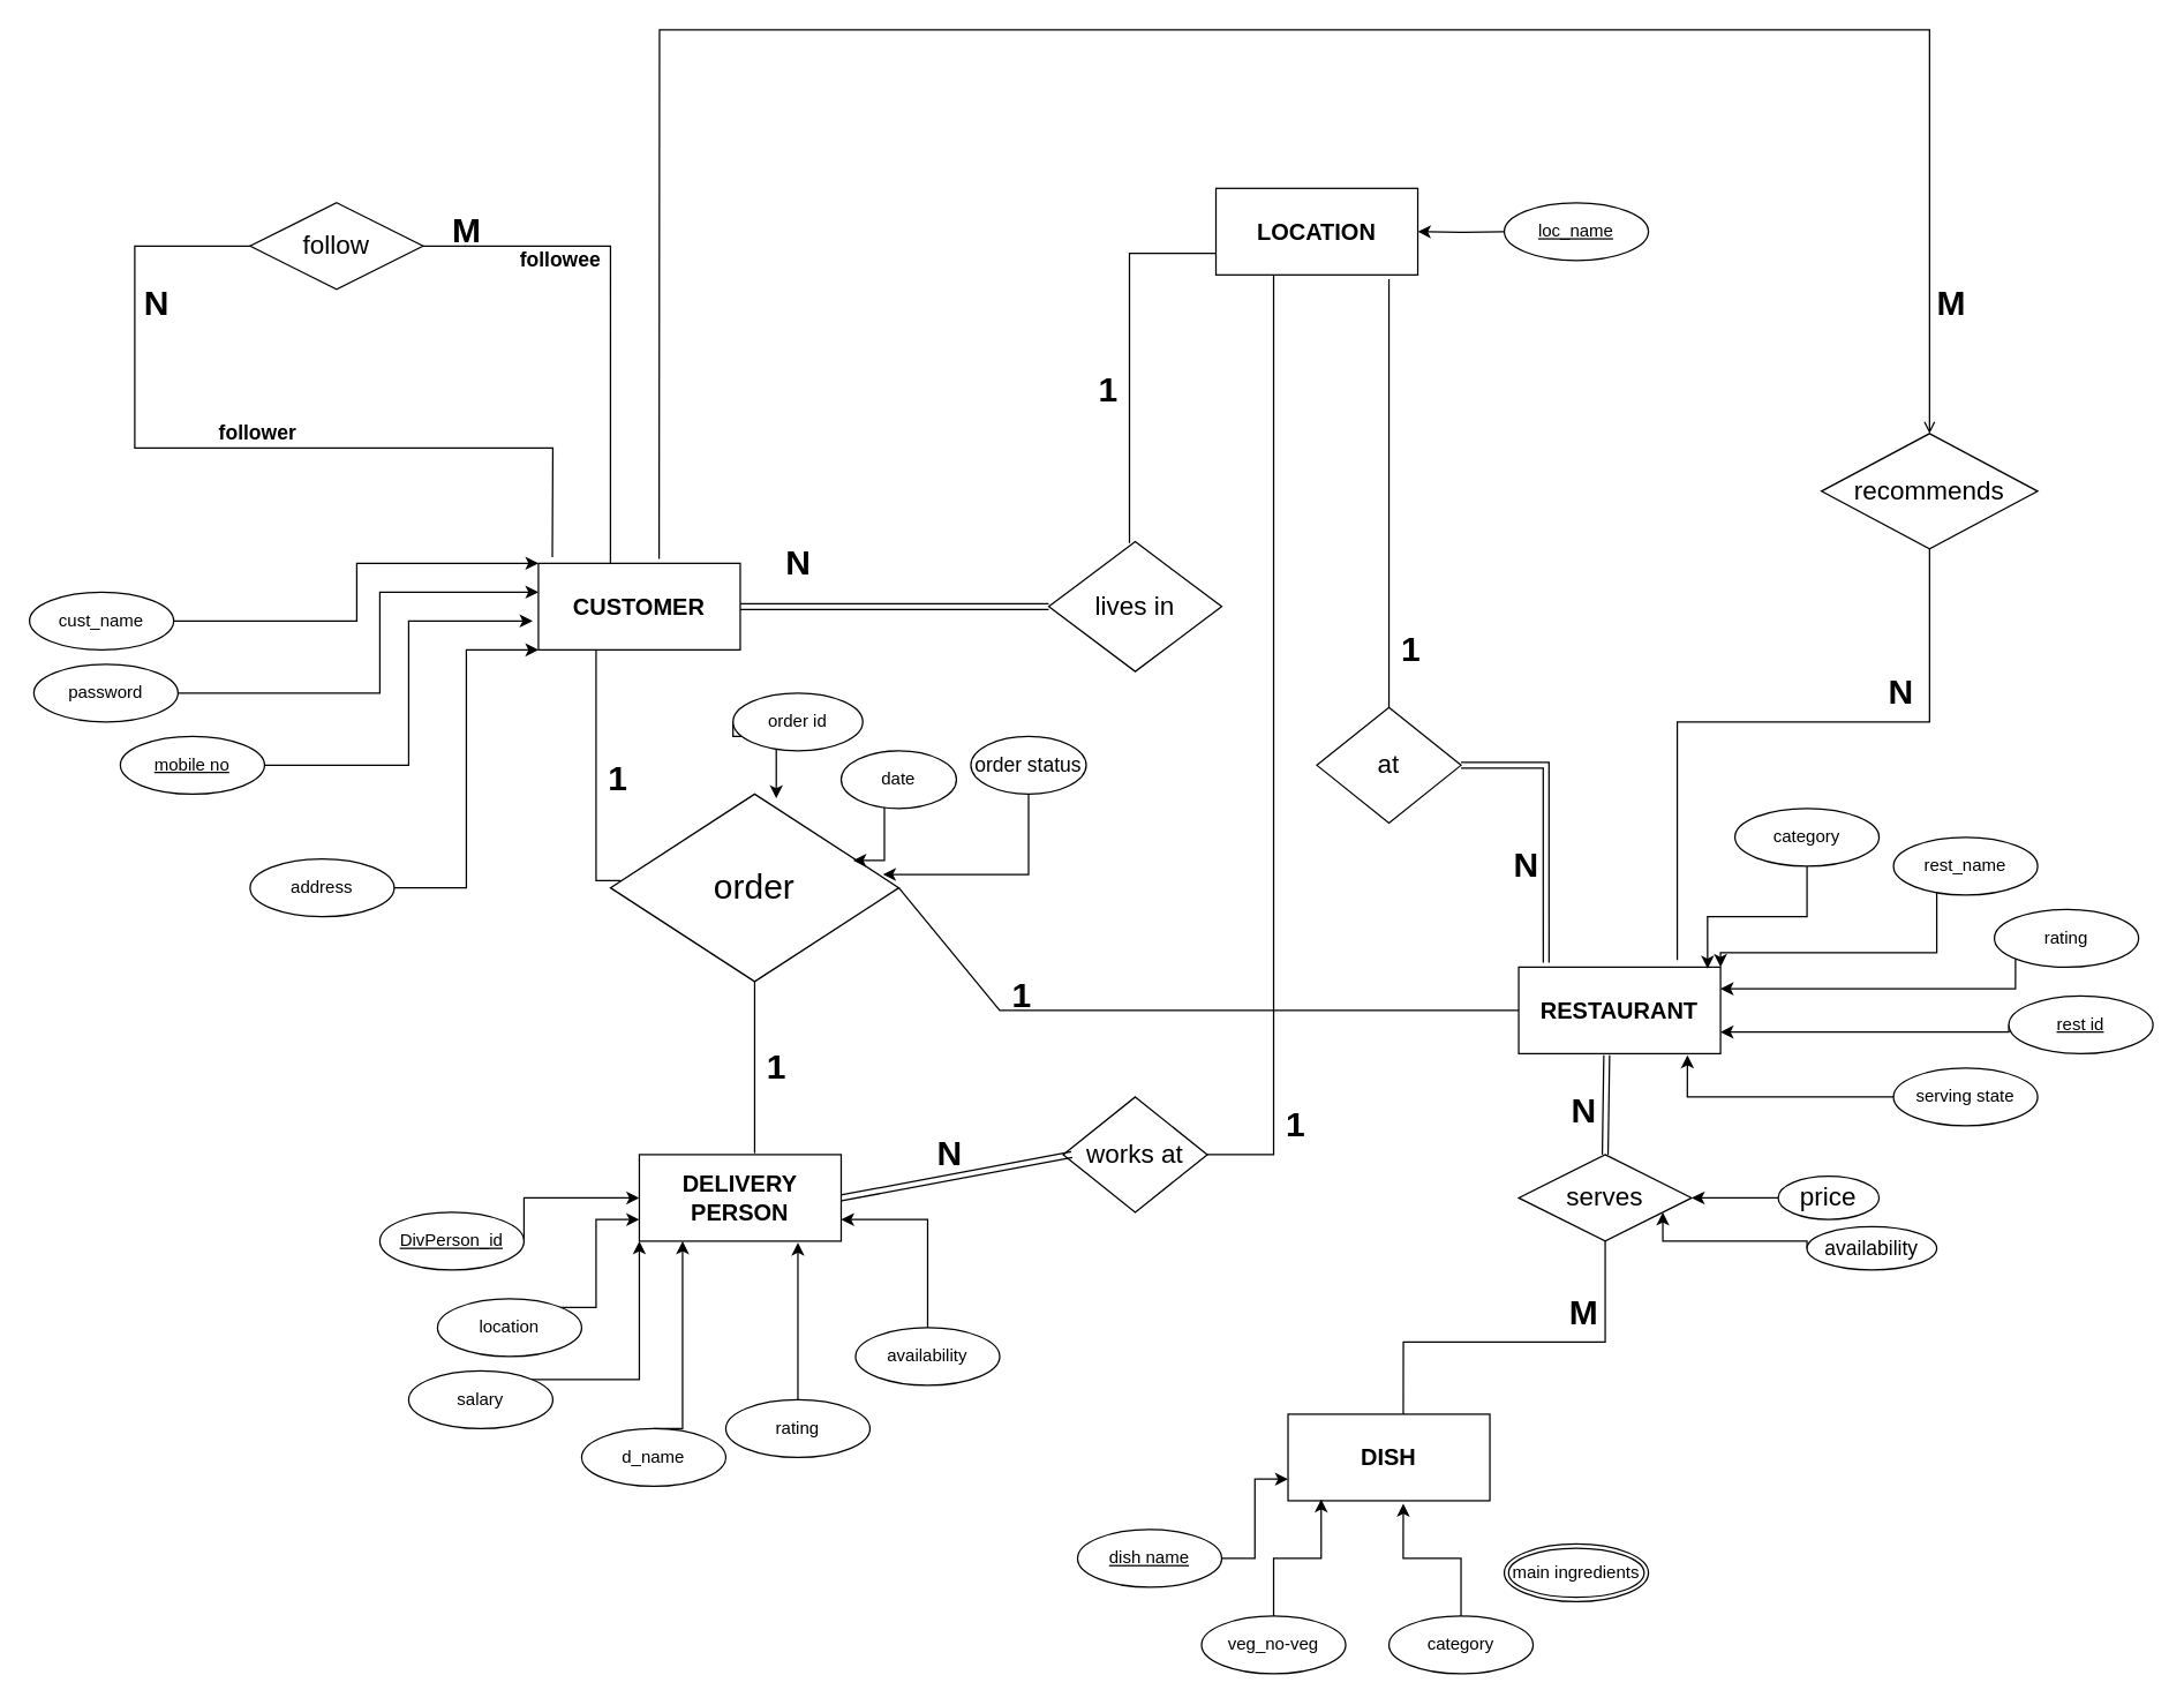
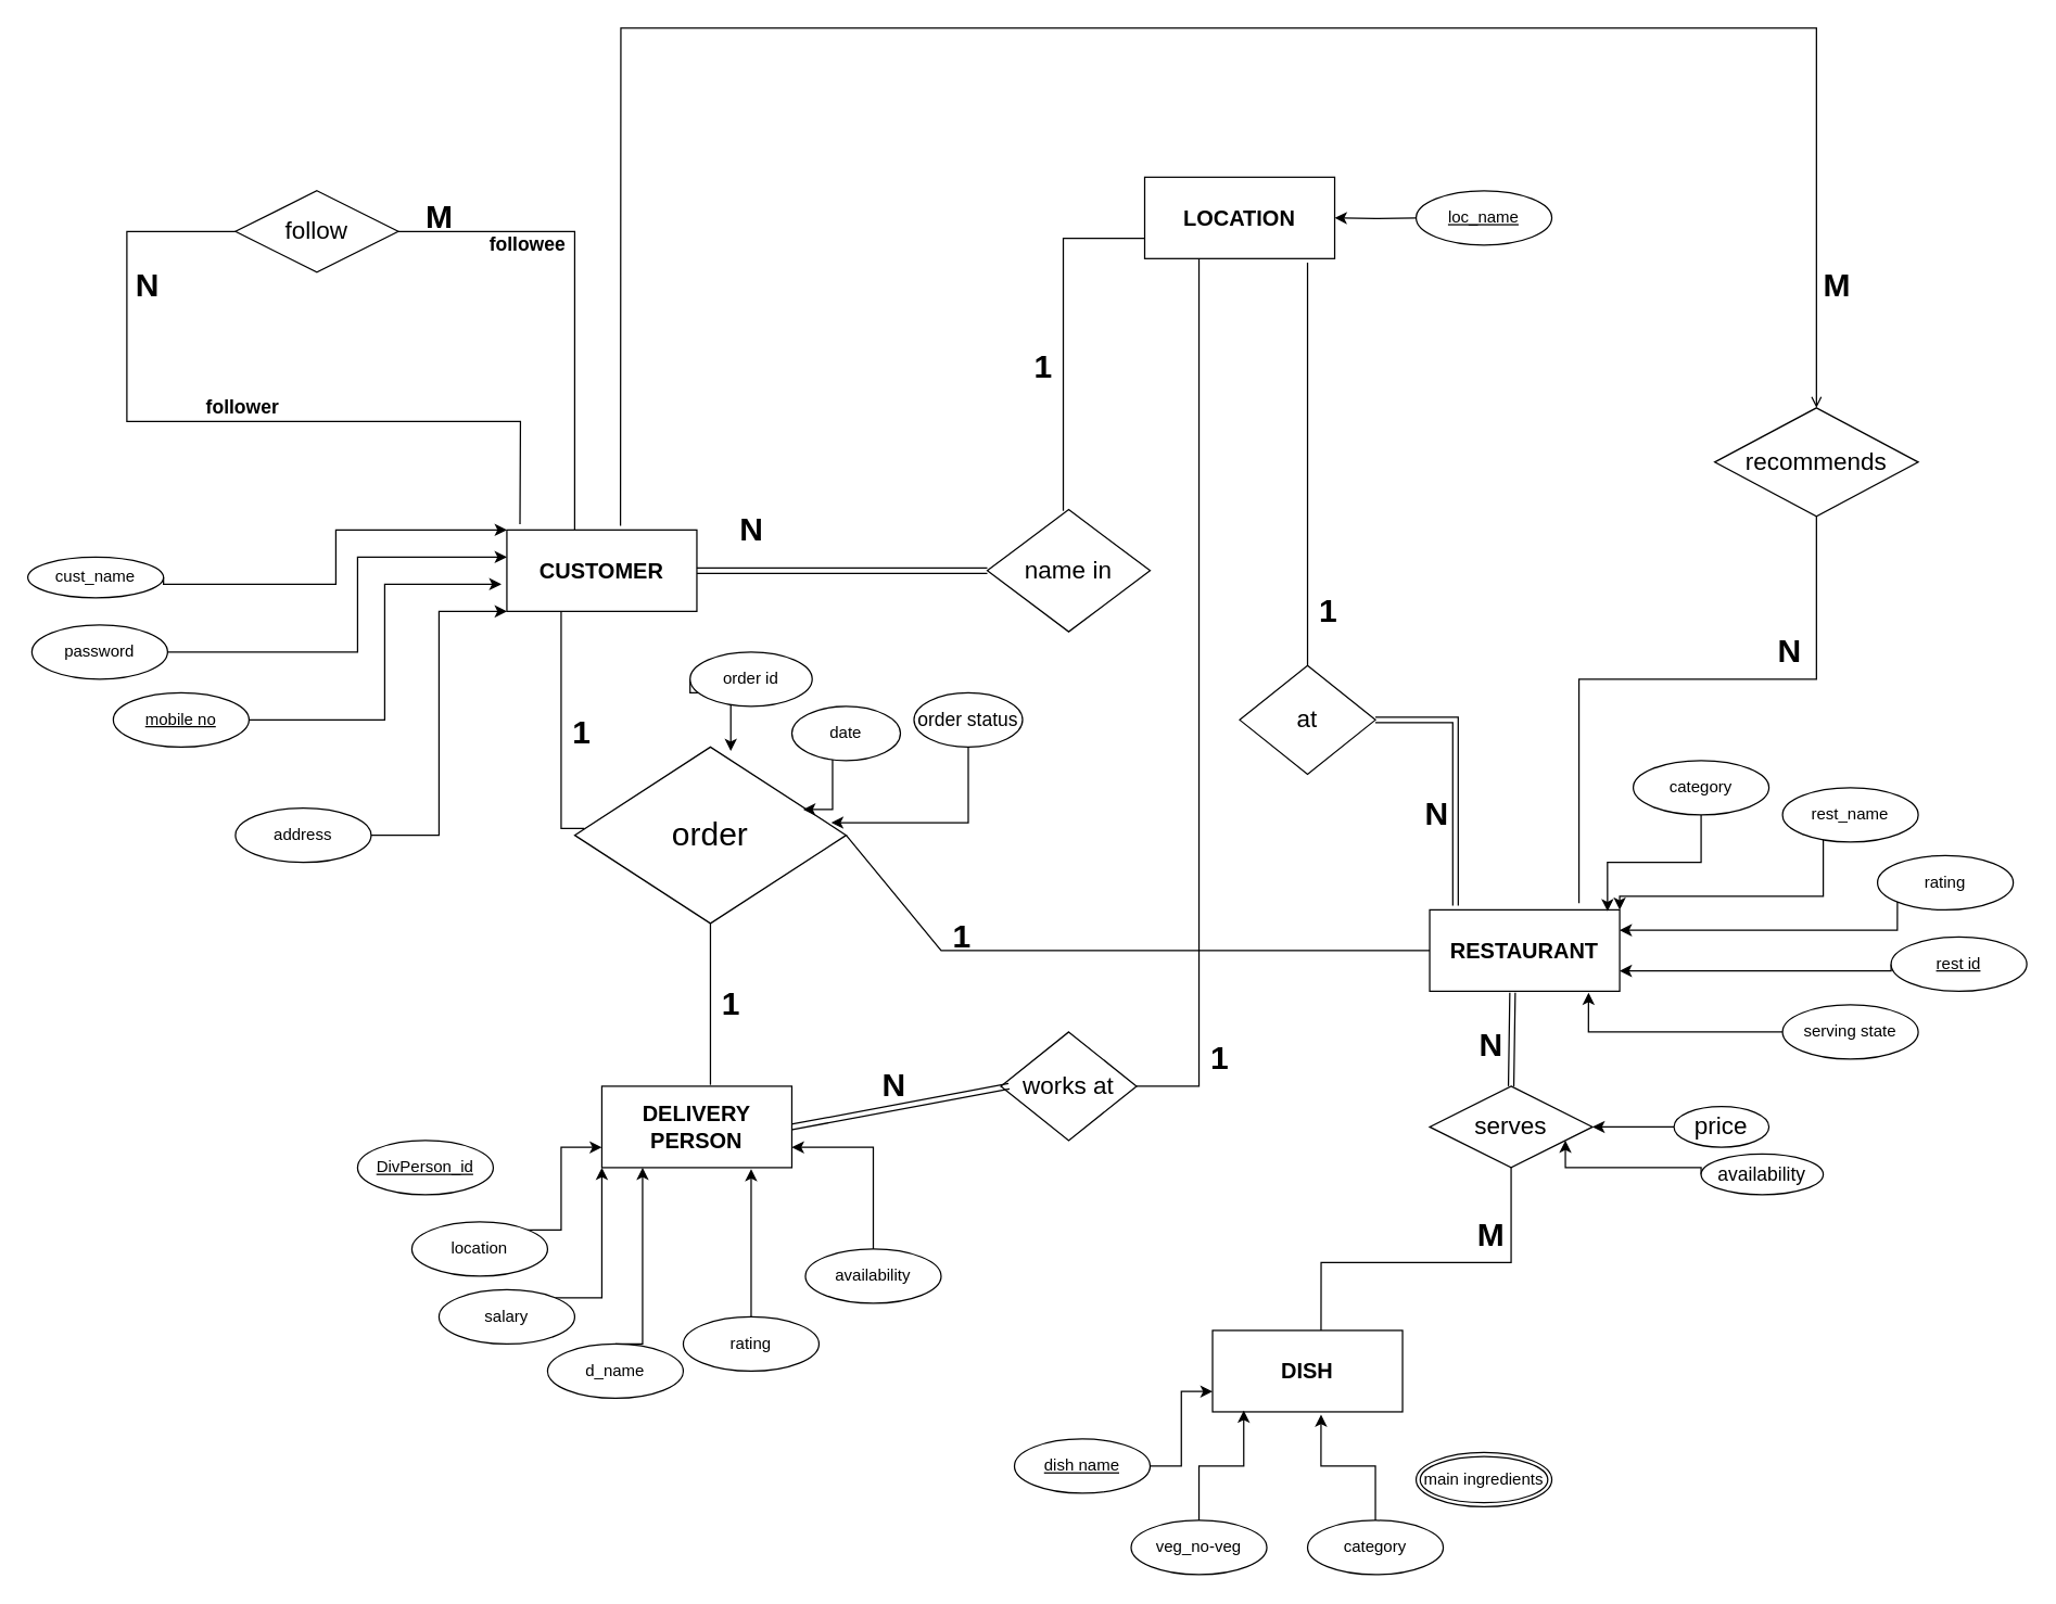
- <mxCell id="69" value="&lt;span style=&quot;font-size: 18px&quot;&gt;lives in&lt;/span&gt;" style="shape=rhombus;perimeter=rhombusPerimeter;whiteSpace=wrap;html=1;align=center;" vertex="1" parent="1"><mxGeometry x="727" y="375" width="120" height="90" as="geometry" /></mxCell>
+ <mxCell id="69" value="&lt;span style=&quot;font-size: 18px&quot;&gt;name in&lt;/span&gt;" style="shape=rhombus;perimeter=rhombusPerimeter;whiteSpace=wrap;html=1;align=center;" vertex="1" parent="1"><mxGeometry x="727" y="375" width="120" height="90" as="geometry" /></mxCell>
- <mxCell id="21" value="cust_name" style="ellipse;whiteSpace=wrap;html=1;align=center;" parent="1" vertex="1"><mxGeometry x="20" y="410" width="100" height="40" as="geometry" /></mxCell>
+ <mxCell id="21" value="cust_name" style="ellipse;whiteSpace=wrap;html=1;align=center;" parent="1" vertex="1"><mxGeometry x="20" y="410" width="100" height="30" as="geometry" /></mxCell>
- <mxCell id="34" style="edgeStyle=orthogonalEdgeStyle;rounded=0;orthogonalLoop=1;jettySize=auto;html=1;exitX=1;exitY=0.5;exitDx=0;exitDy=0;entryX=0;entryY=0.5;entryDx=0;entryDy=0;" parent="1" source="35" target="3" edge="1"><mxGeometry relative="1" as="geometry"><Array as="points"><mxPoint x="363" y="830" /></Array></mxGeometry></mxCell>
- <mxCell id="25" value="salary" style="ellipse;whiteSpace=wrap;html=1;align=center;" parent="1" vertex="1"><mxGeometry x="283" y="950" width="100" height="40" as="geometry" /></mxCell>
+ <mxCell id="25" value="salary" style="ellipse;whiteSpace=wrap;html=1;align=center;" parent="1" vertex="1"><mxGeometry x="323" y="950" width="100" height="40" as="geometry" /></mxCell>
